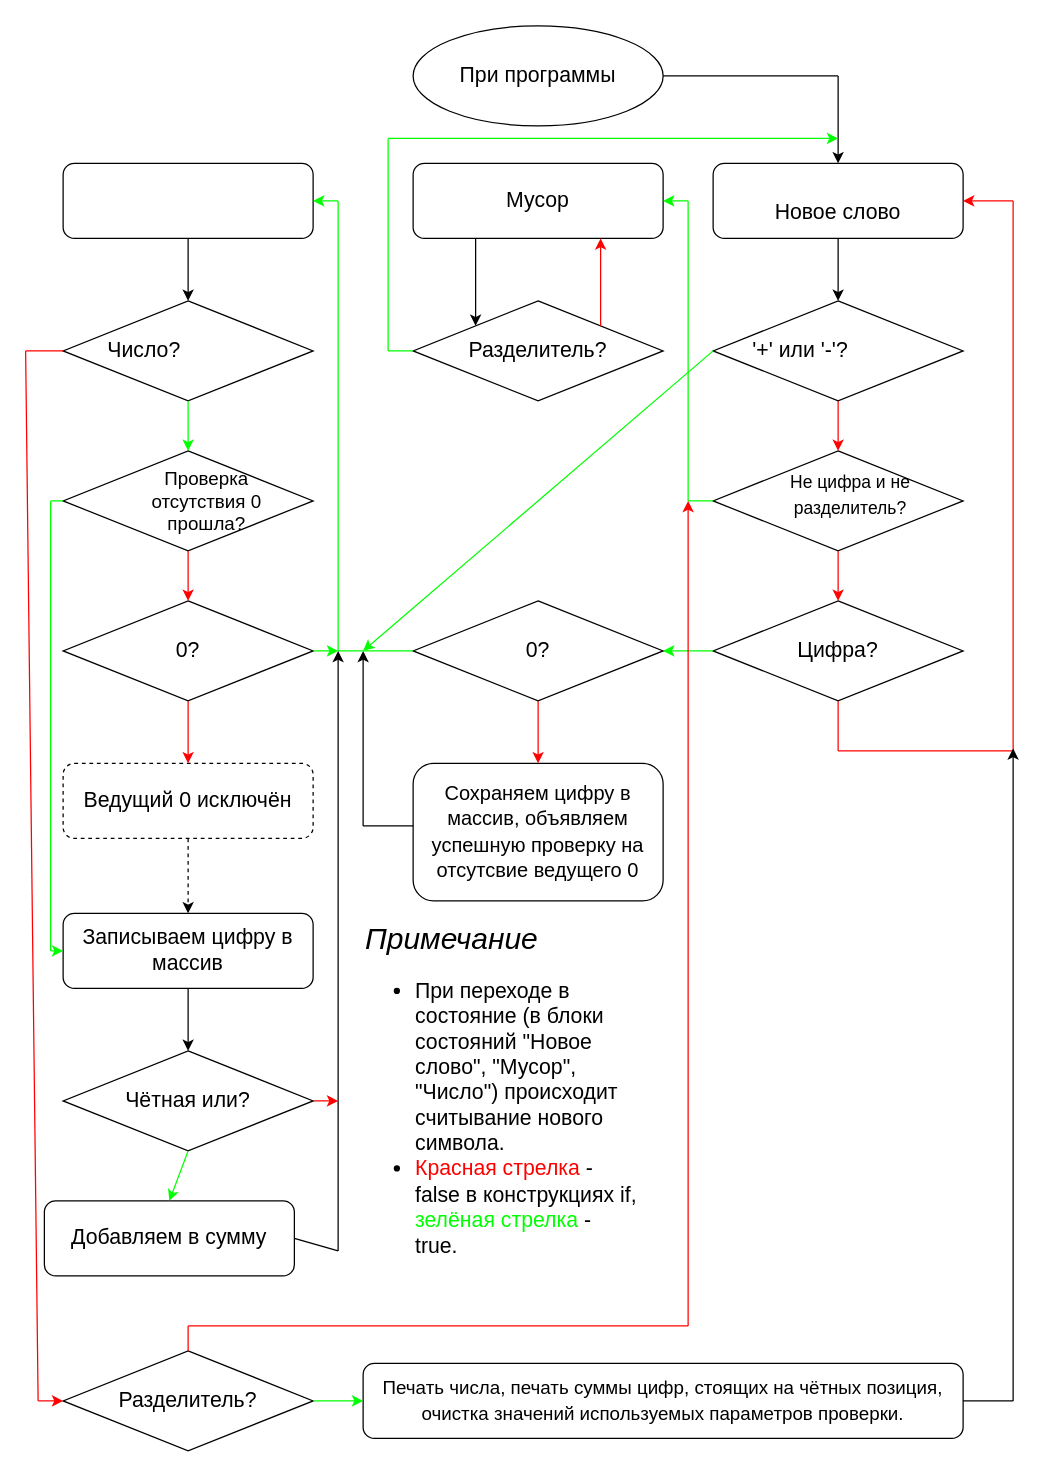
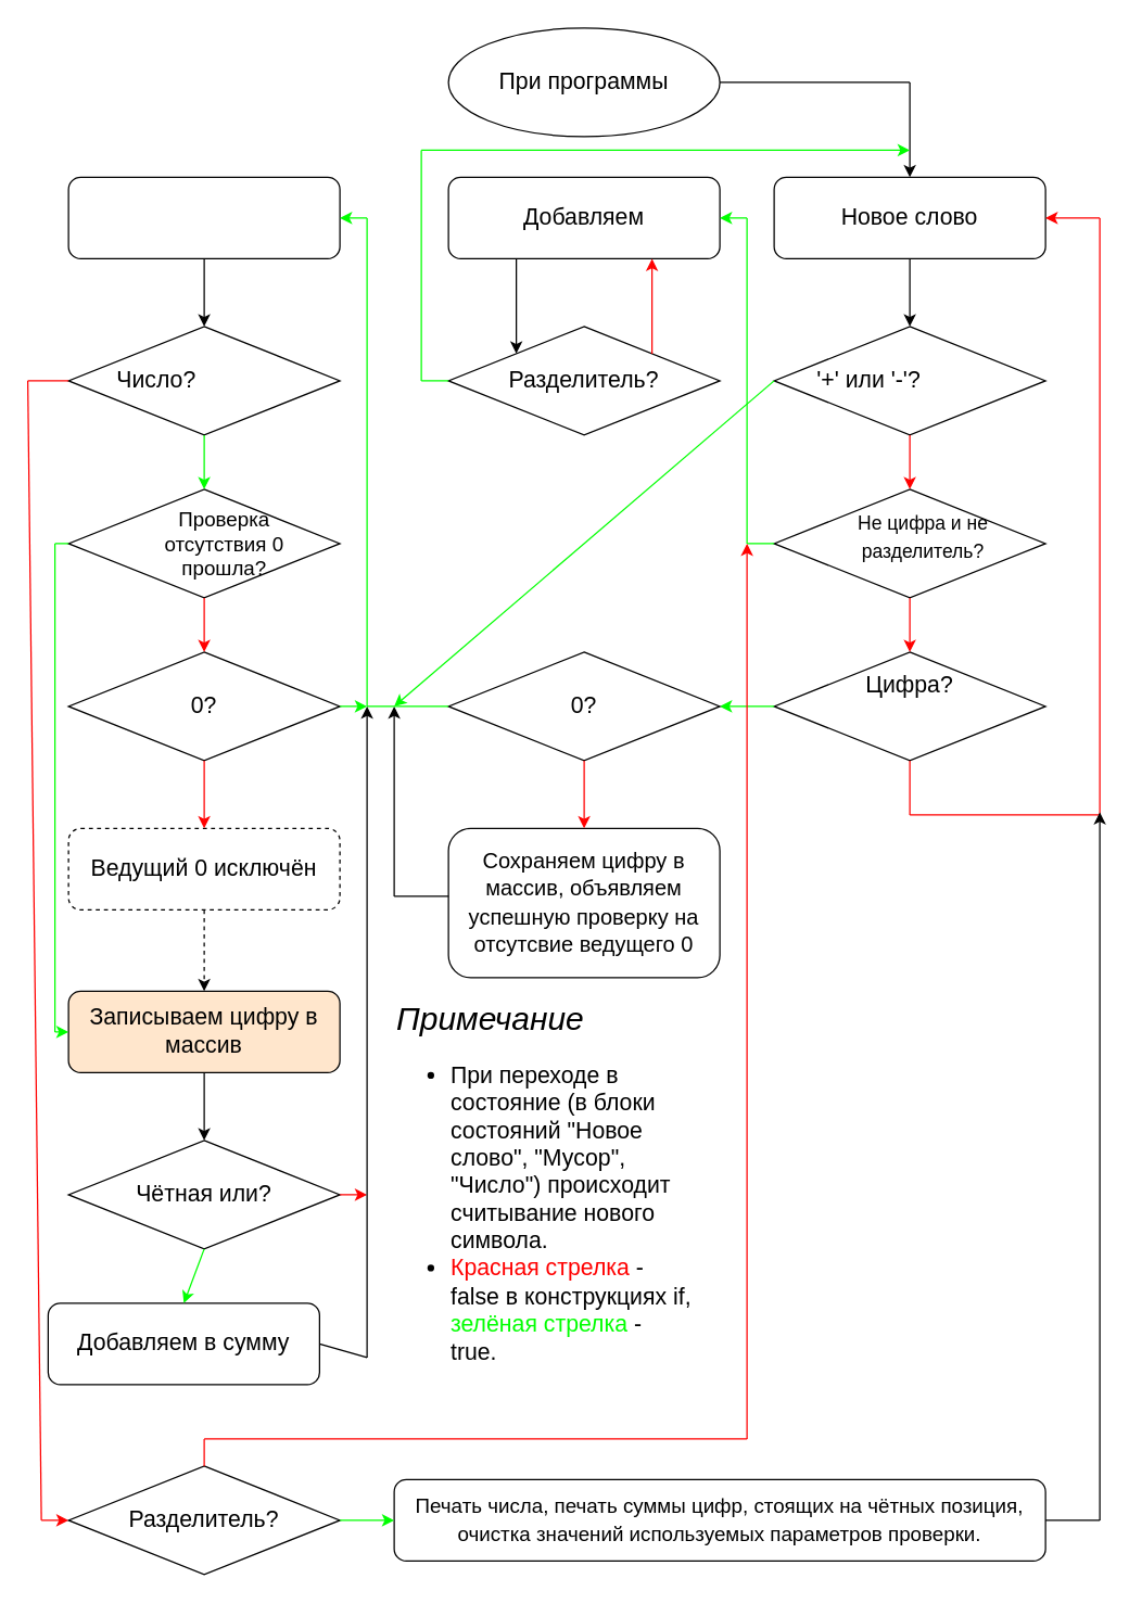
- <mxCell id="22" value="Мусор" style="text;html=1;strokeColor=none;fillColor=none;align=center;verticalAlign=middle;whiteSpace=wrap;rounded=0;fontSize=17;fontColor=#000000;" vertex="1" parent="1"><mxGeometry x="340" y="145" width="180" height="30" as="geometry" /></mxCell>
+ <mxCell id="22" value="Добавляем" style="text;html=1;strokeColor=none;fillColor=none;align=center;verticalAlign=middle;whiteSpace=wrap;rounded=0;fontSize=17;fontColor=#000000;" vertex="1" parent="1"><mxGeometry x="340" y="145" width="180" height="30" as="geometry" /></mxCell>
- <mxCell id="6" value="Новое слово" style="text;html=1;strokeColor=none;fillColor=none;align=center;verticalAlign=middle;whiteSpace=wrap;rounded=0;fontSize=17;" vertex="1" parent="1"><mxGeometry x="580" y="155" width="180" height="30" as="geometry" /></mxCell>
+ <mxCell id="6" value="Новое слово" style="text;html=1;strokeColor=none;fillColor=none;align=center;verticalAlign=middle;whiteSpace=wrap;rounded=0;fontSize=17;" vertex="1" parent="1"><mxGeometry x="580" y="145" width="180" height="30" as="geometry" /></mxCell>
- <mxCell id="15" value="&lt;font style=&quot;font-size: 17px;&quot;&gt;Цифра?&lt;/font&gt;" style="text;html=1;strokeColor=none;fillColor=none;align=center;verticalAlign=middle;whiteSpace=wrap;rounded=0;fontSize=14;fontColor=#000000;" vertex="1" parent="1"><mxGeometry x="620" y="505" width="100" height="30" as="geometry" /></mxCell>
+ <mxCell id="15" value="&lt;font style=&quot;font-size: 17px;&quot;&gt;Цифра?&lt;/font&gt;" style="text;html=1;strokeColor=none;fillColor=none;align=center;verticalAlign=middle;whiteSpace=wrap;rounded=0;fontSize=14;fontColor=#000000;" vertex="1" parent="1"><mxGeometry x="620" y="490" width="100" height="30" as="geometry" /></mxCell>
- <mxCell id="57" value="Записываем цифру в массив" style="rounded=1;whiteSpace=wrap;html=1;fontSize=17;fontColor=#000000;" vertex="1" parent="1"><mxGeometry x="50" y="730" width="200" height="60" as="geometry" /></mxCell>
+ <mxCell id="57" value="Записываем цифру в массив" style="rounded=1;whiteSpace=wrap;html=1;fontSize=17;fontColor=#000000;fillColor=#ffe6cc;" vertex="1" parent="1"><mxGeometry x="50" y="730" width="200" height="60" as="geometry" /></mxCell>
